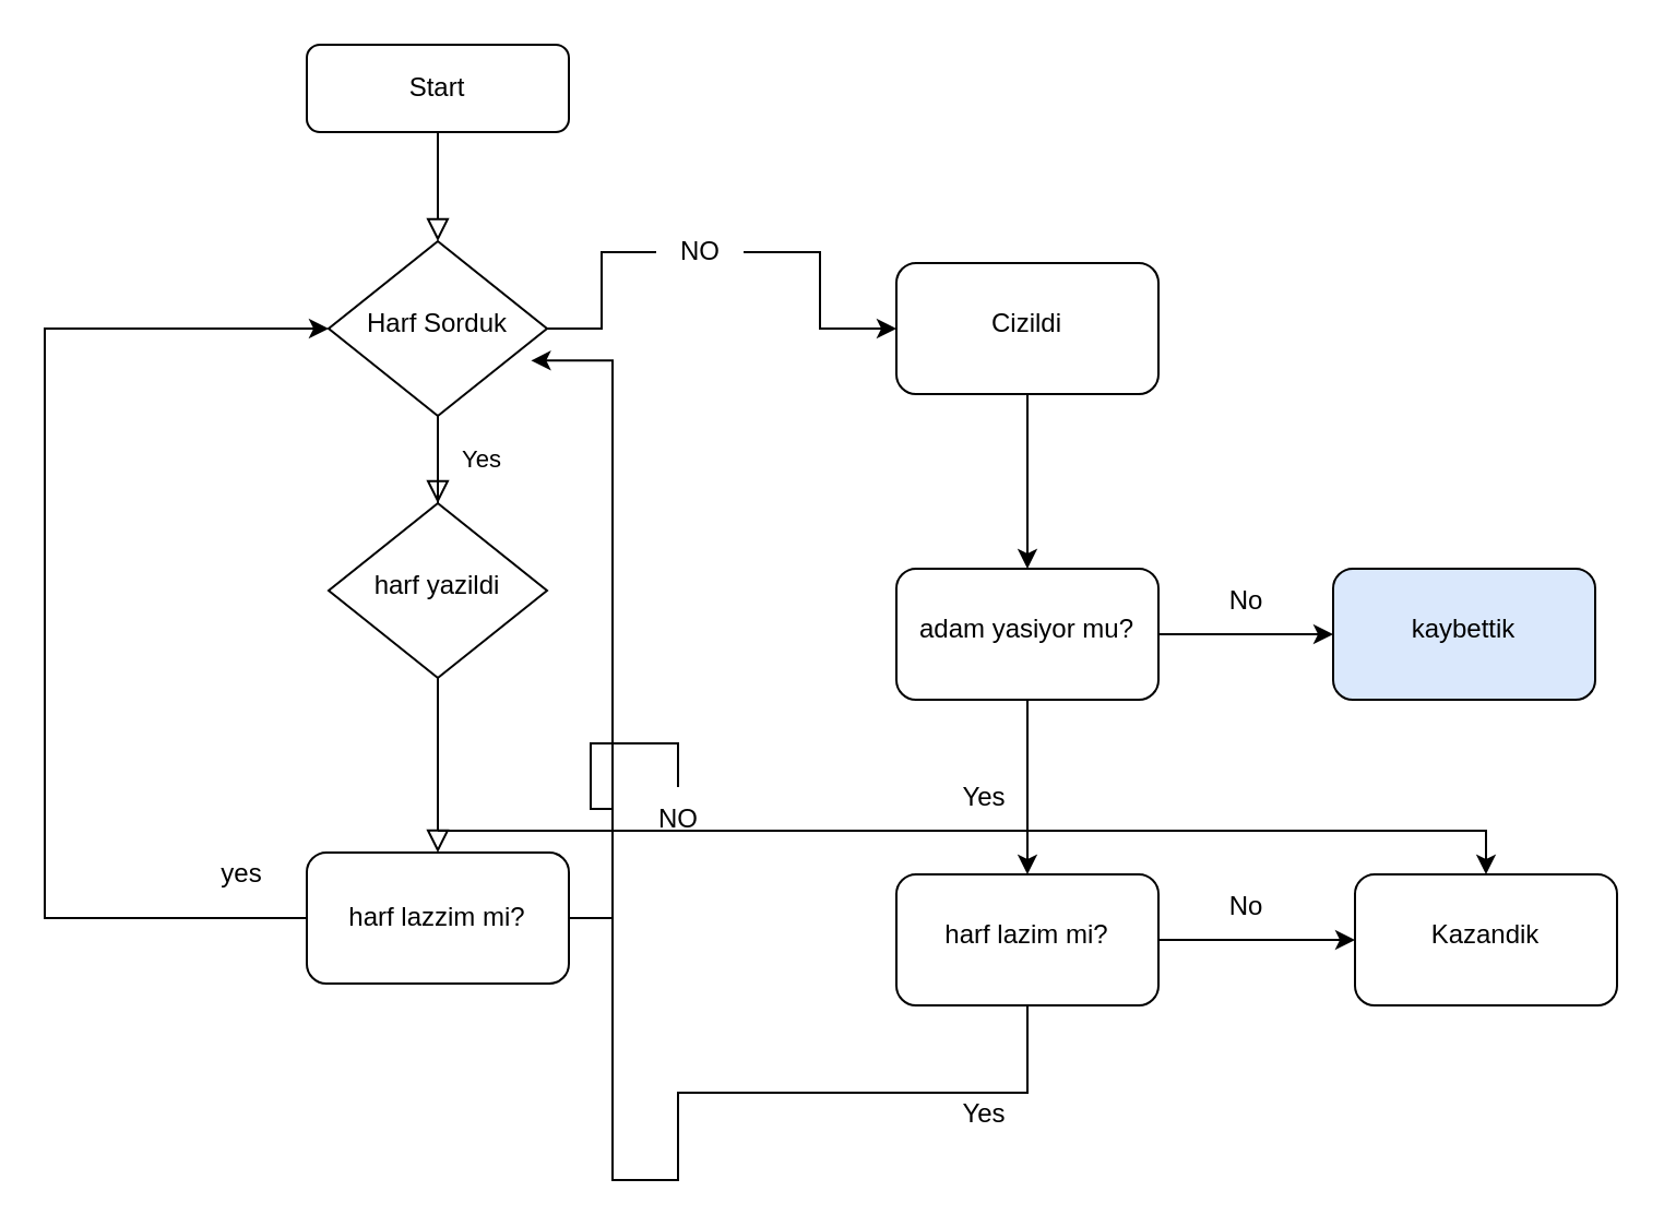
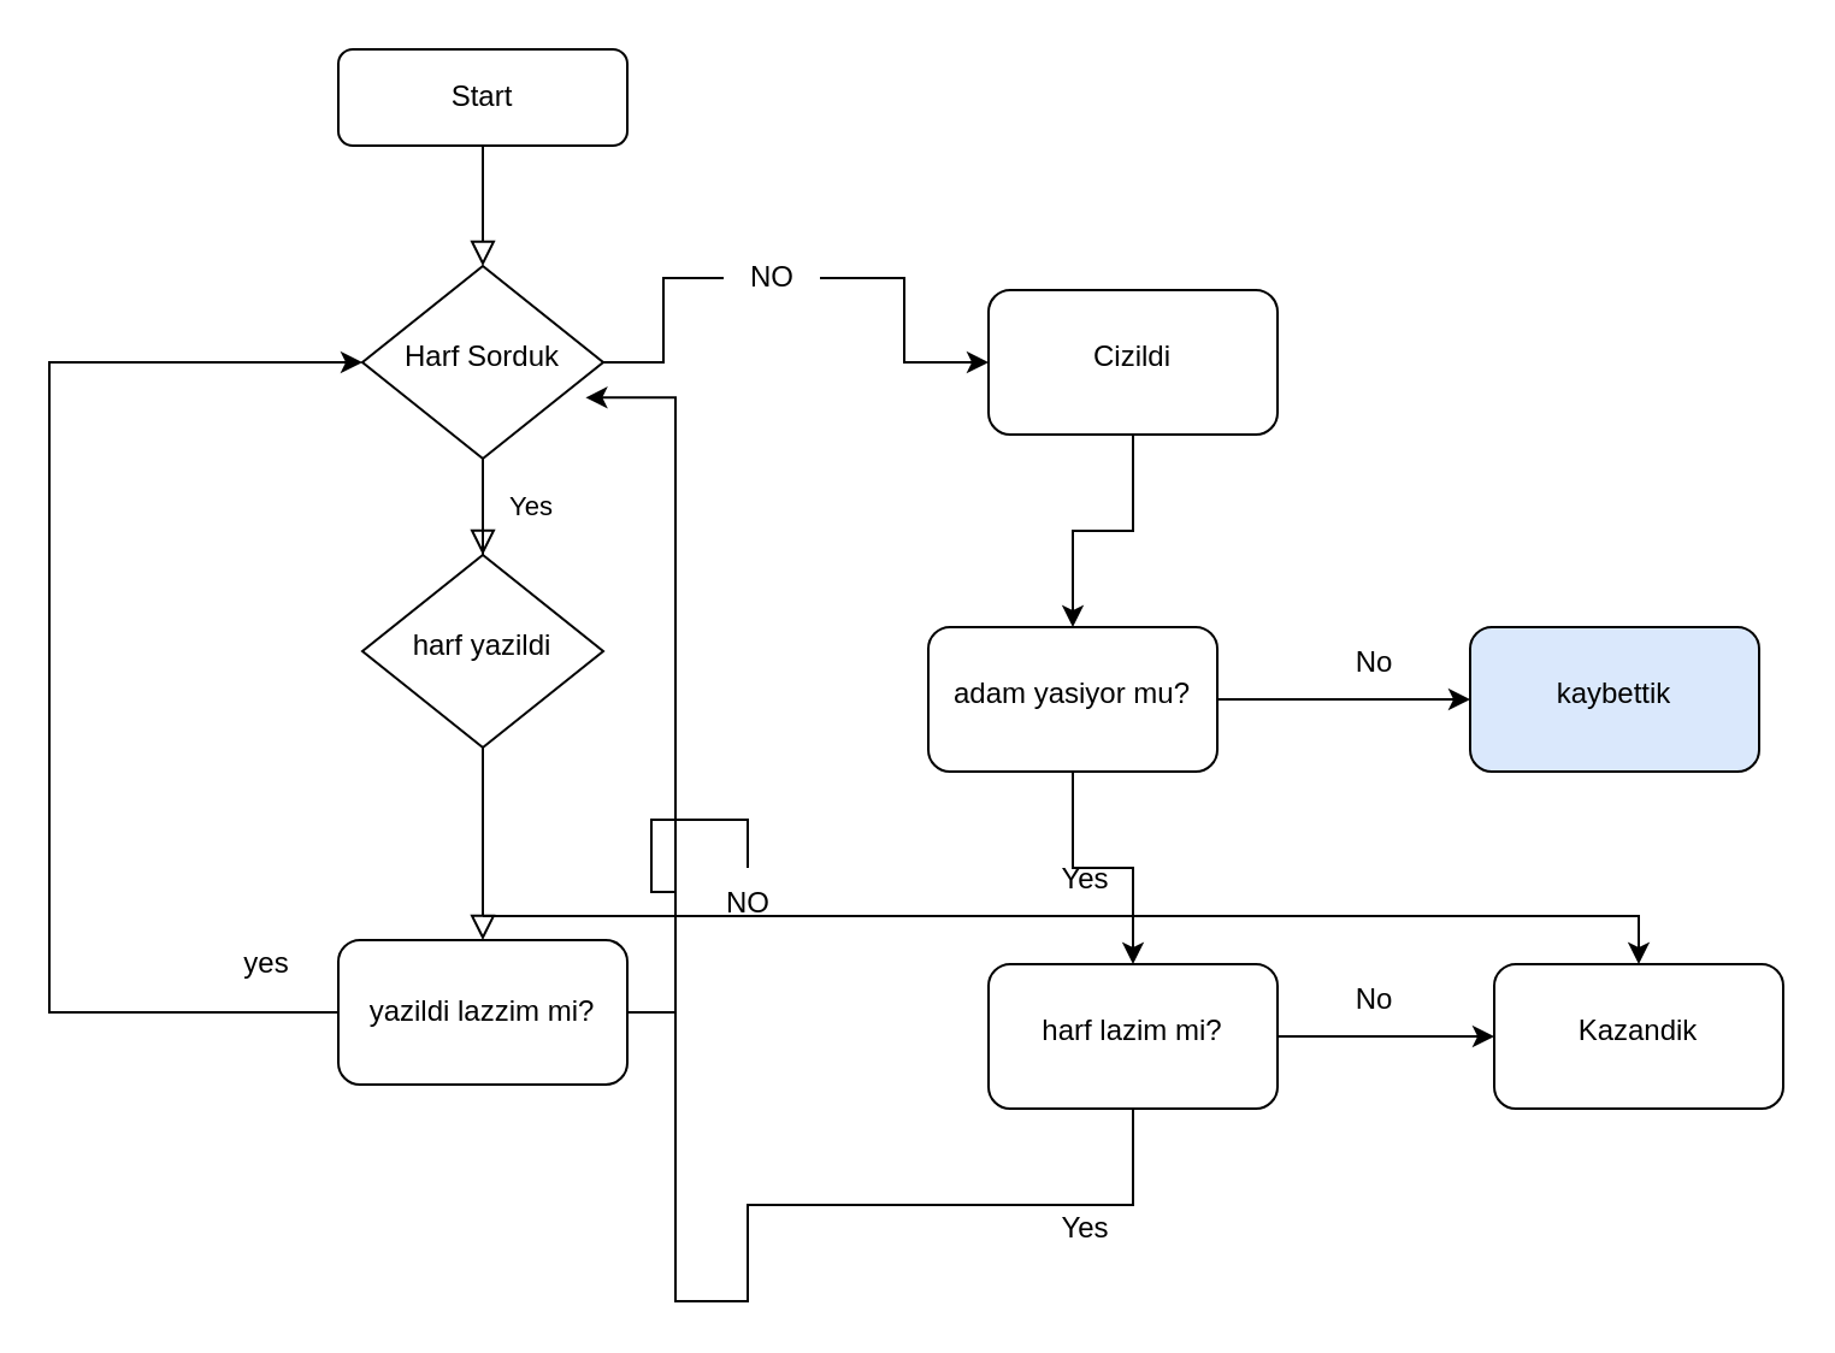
- <mxCell id="15" value="adam yasiyor mu?&lt;br&gt;" style="rounded=1;whiteSpace=wrap;html=1;shadow=0;strokeWidth=1;spacing=6;spacingTop=-4;" vertex="1" parent="1"><mxGeometry x="410" y="260" width="120" height="60" as="geometry" /></mxCell>
+ <mxCell id="15" value="adam yasiyor mu?&lt;br&gt;" style="rounded=1;whiteSpace=wrap;html=1;shadow=0;strokeWidth=1;spacing=6;spacingTop=-4;" vertex="1" parent="1"><mxGeometry x="385" y="260" width="120" height="60" as="geometry" /></mxCell>
- <mxCell id="24" value="harf lazzim mi?" style="rounded=1;whiteSpace=wrap;html=1;" vertex="1" parent="1"><mxGeometry x="140" y="390" width="120" height="60" as="geometry" /></mxCell>
+ <mxCell id="24" value="yazildi lazzim mi?" style="rounded=1;whiteSpace=wrap;html=1;" vertex="1" parent="1"><mxGeometry x="140" y="390" width="120" height="60" as="geometry" /></mxCell>
